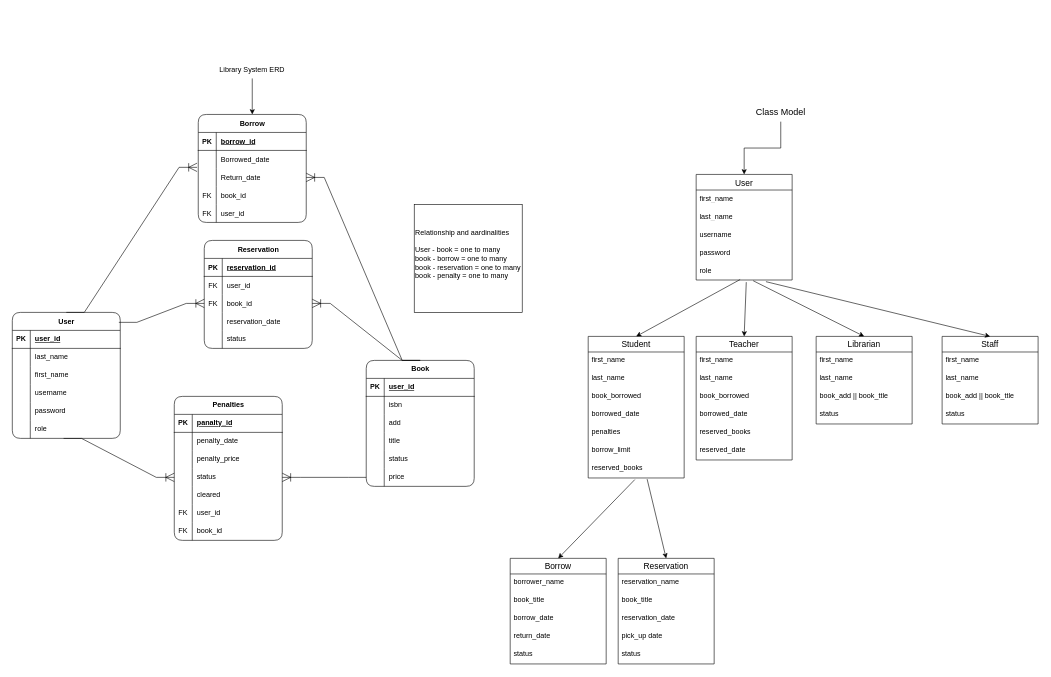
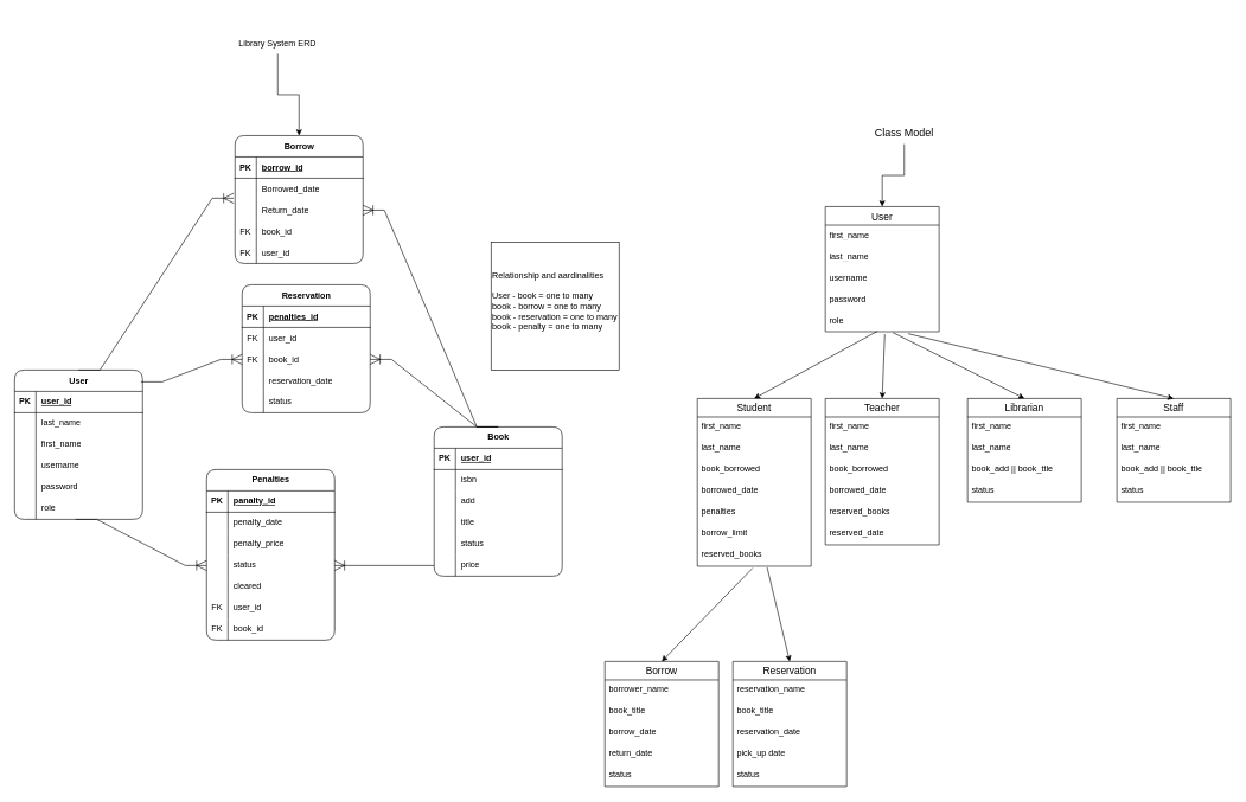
- <mxCell id="127" value="Library System ERD" style="text;strokeColor=none;align=center;fillColor=none;html=1;verticalAlign=middle;whiteSpace=wrap;rounded=0;" parent="1" vertex="1"><mxGeometry x="345" y="100" width="150" height="30" as="geometry" /></mxCell>
+ <mxCell id="127" value="Library System ERD" style="text;strokeColor=none;align=center;fillColor=none;html=1;verticalAlign=middle;whiteSpace=wrap;rounded=0;" parent="1" vertex="1"><mxGeometry x="315" y="45" width="150" height="30" as="geometry" /></mxCell>
- <mxCell id="125" value="Class Model" style="text;strokeColor=none;align=center;fillColor=none;html=1;verticalAlign=middle;whiteSpace=wrap;rounded=0;fontSize=15;" parent="1" vertex="1"><mxGeometry x="1250" y="170" width="102" height="32" as="geometry" /></mxCell>
+ <mxCell id="125" value="Class Model" style="text;strokeColor=none;align=center;fillColor=none;html=1;verticalAlign=middle;whiteSpace=wrap;rounded=0;fontSize=15;" parent="1" vertex="1"><mxGeometry x="1220" y="170" width="102" height="32" as="geometry" /></mxCell>
- <mxCell id="59" value="reservation_id" style="shape=partialRectangle;connectable=0;fillColor=none;top=0;left=0;bottom=0;right=0;align=left;spacingLeft=6;fontStyle=5;overflow=hidden;whiteSpace=wrap;html=1;" parent="57" vertex="1"><mxGeometry x="30" width="150" height="30" as="geometry"><mxRectangle width="150" height="30" as="alternateBounds" /></mxGeometry></mxCell>
+ <mxCell id="59" value="penalties_id" style="shape=partialRectangle;connectable=0;fillColor=none;top=0;left=0;bottom=0;right=0;align=left;spacingLeft=6;fontStyle=5;overflow=hidden;whiteSpace=wrap;html=1;" parent="57" vertex="1"><mxGeometry x="30" width="150" height="30" as="geometry"><mxRectangle width="150" height="30" as="alternateBounds" /></mxGeometry></mxCell>
